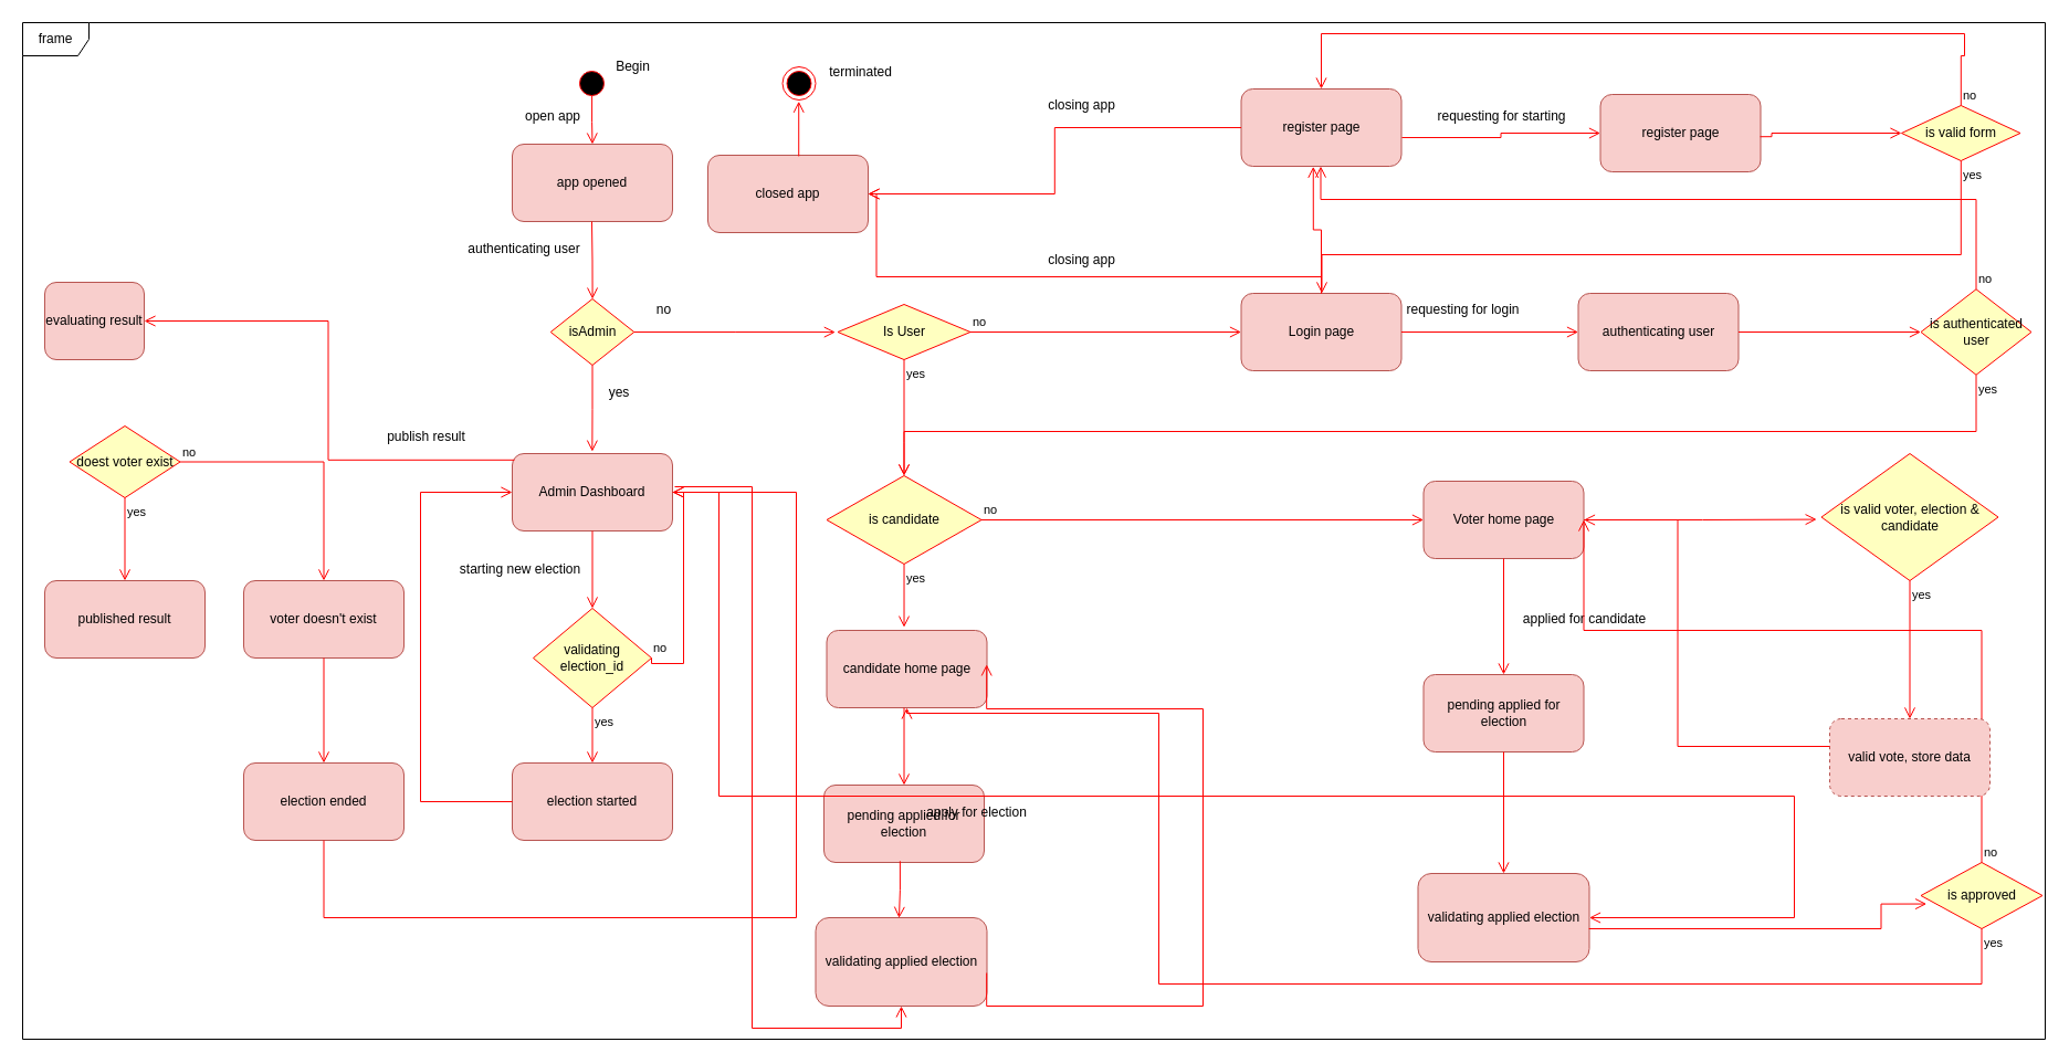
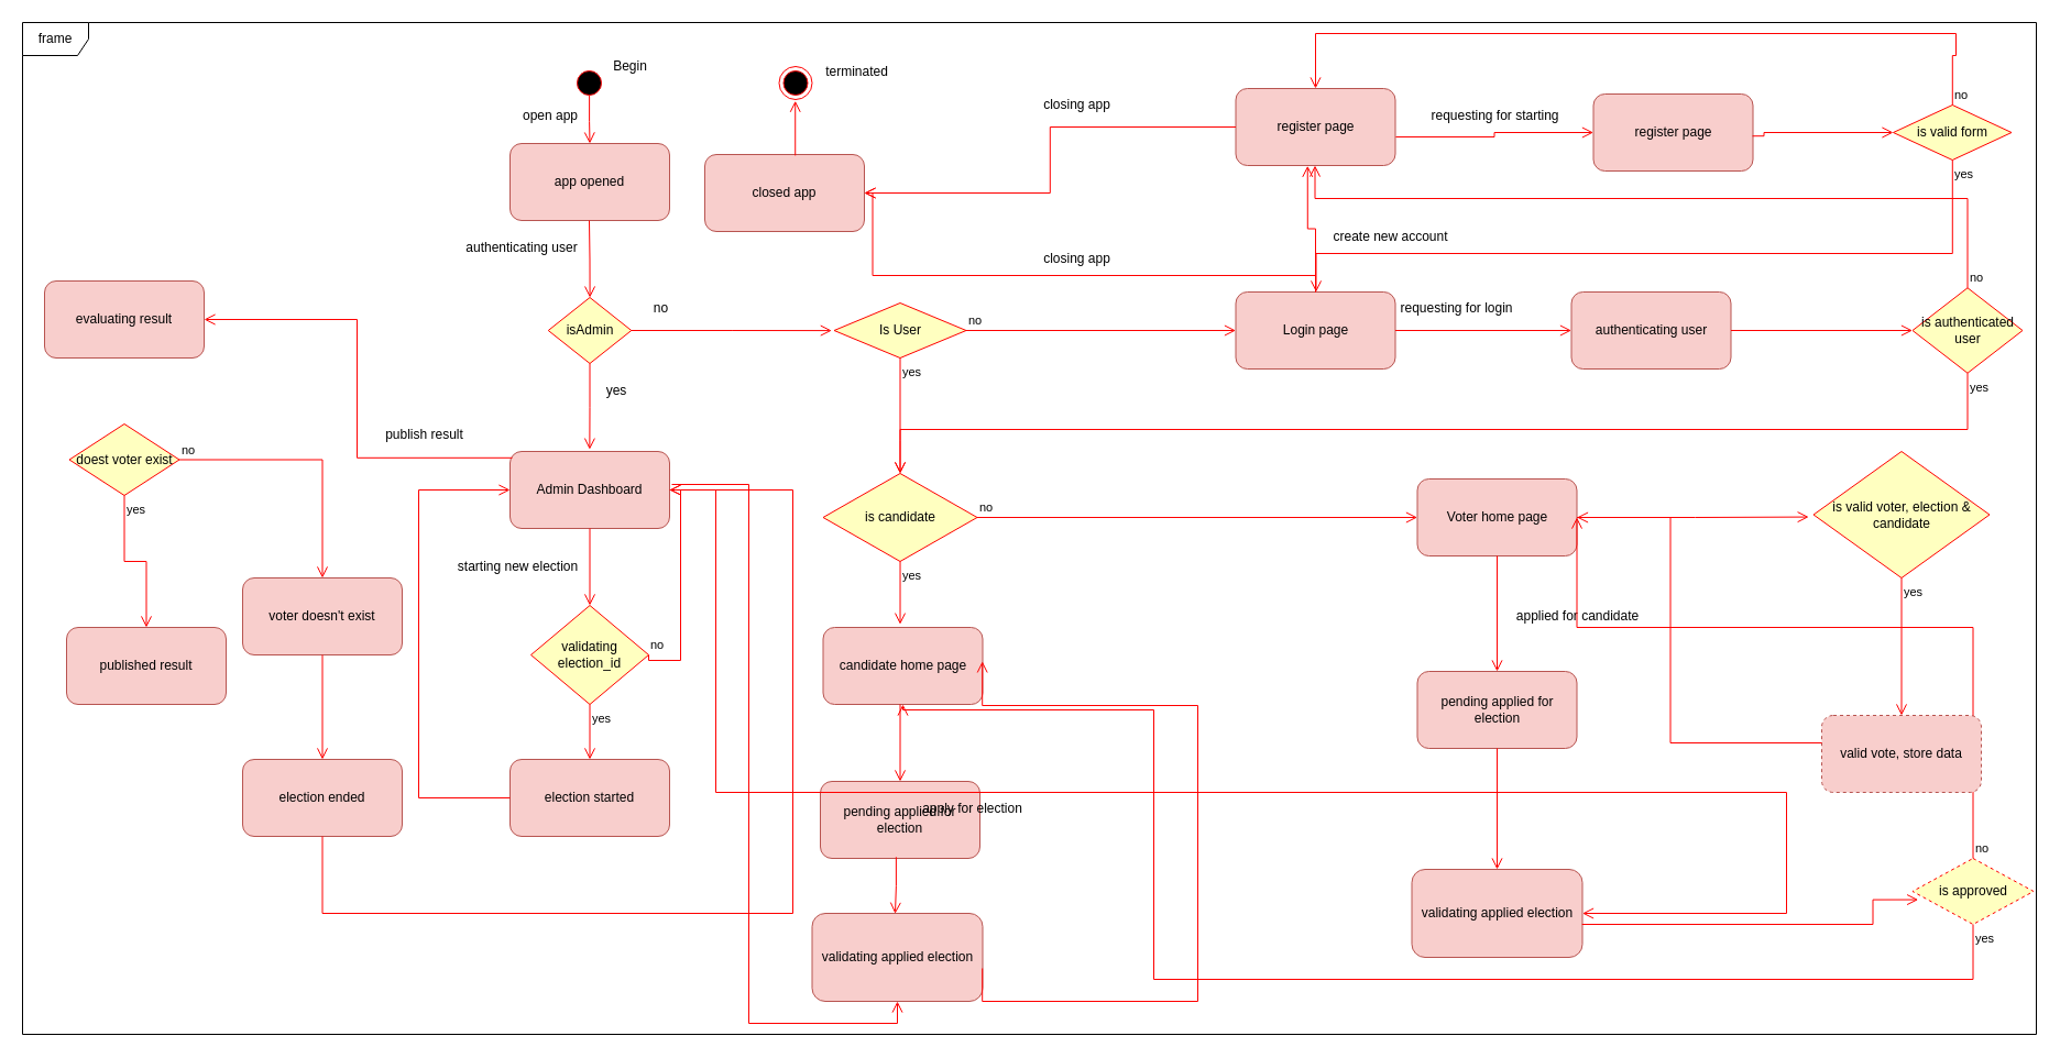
+ <mxCell id="75" value="create new account" style="text;html=1;align=center;verticalAlign=middle;resizable=0;points=[];autosize=1;strokeColor=none;fillColor=none;" vertex="1" parent="1"><mxGeometry x="1197.5" y="200" width="130" height="30" as="geometry" /></mxCell>
- <mxCell id="20" value="&lt;font color=&quot;#000000&quot;&gt;evaluating result&lt;br&gt;&lt;/font&gt;" style="rounded=1;whiteSpace=wrap;html=1;fillColor=#f8cecc;strokeColor=#b85450;" vertex="1" parent="1"><mxGeometry x="40" y="255" width="90" height="70" as="geometry" /></mxCell>
+ <mxCell id="20" value="&lt;font color=&quot;#000000&quot;&gt;evaluating result&lt;br&gt;&lt;/font&gt;" style="rounded=1;whiteSpace=wrap;html=1;fillColor=#f8cecc;strokeColor=#b85450;" vertex="1" parent="1"><mxGeometry x="40" y="255" width="145" height="70" as="geometry" /></mxCell>
- <mxCell id="31" value="&lt;font color=&quot;#000000&quot;&gt;published result&lt;br&gt;&lt;/font&gt;" style="rounded=1;whiteSpace=wrap;html=1;fillColor=#f8cecc;strokeColor=#b85450;" vertex="1" parent="1"><mxGeometry x="40" y="525" width="145" height="70" as="geometry" /></mxCell>
+ <mxCell id="31" value="&lt;font color=&quot;#000000&quot;&gt;published result&lt;br&gt;&lt;/font&gt;" style="rounded=1;whiteSpace=wrap;html=1;fillColor=#f8cecc;strokeColor=#b85450;" vertex="1" parent="1"><mxGeometry x="60" y="570" width="145" height="70" as="geometry" /></mxCell>
- <mxCell id="58" value="is approved" style="rhombus;whiteSpace=wrap;html=1;fontColor=#000000;fillColor=#ffffc0;strokeColor=#ff0000;" vertex="1" parent="1"><mxGeometry x="1737.5" y="780" width="110" height="60" as="geometry" /></mxCell>
+ <mxCell id="58" value="is approved" style="rhombus;whiteSpace=wrap;html=1;fontColor=#000000;fillColor=#ffffc0;strokeColor=#ff0000;dashed=1;" vertex="1" parent="1"><mxGeometry x="1737.5" y="780" width="110" height="60" as="geometry" /></mxCell>
